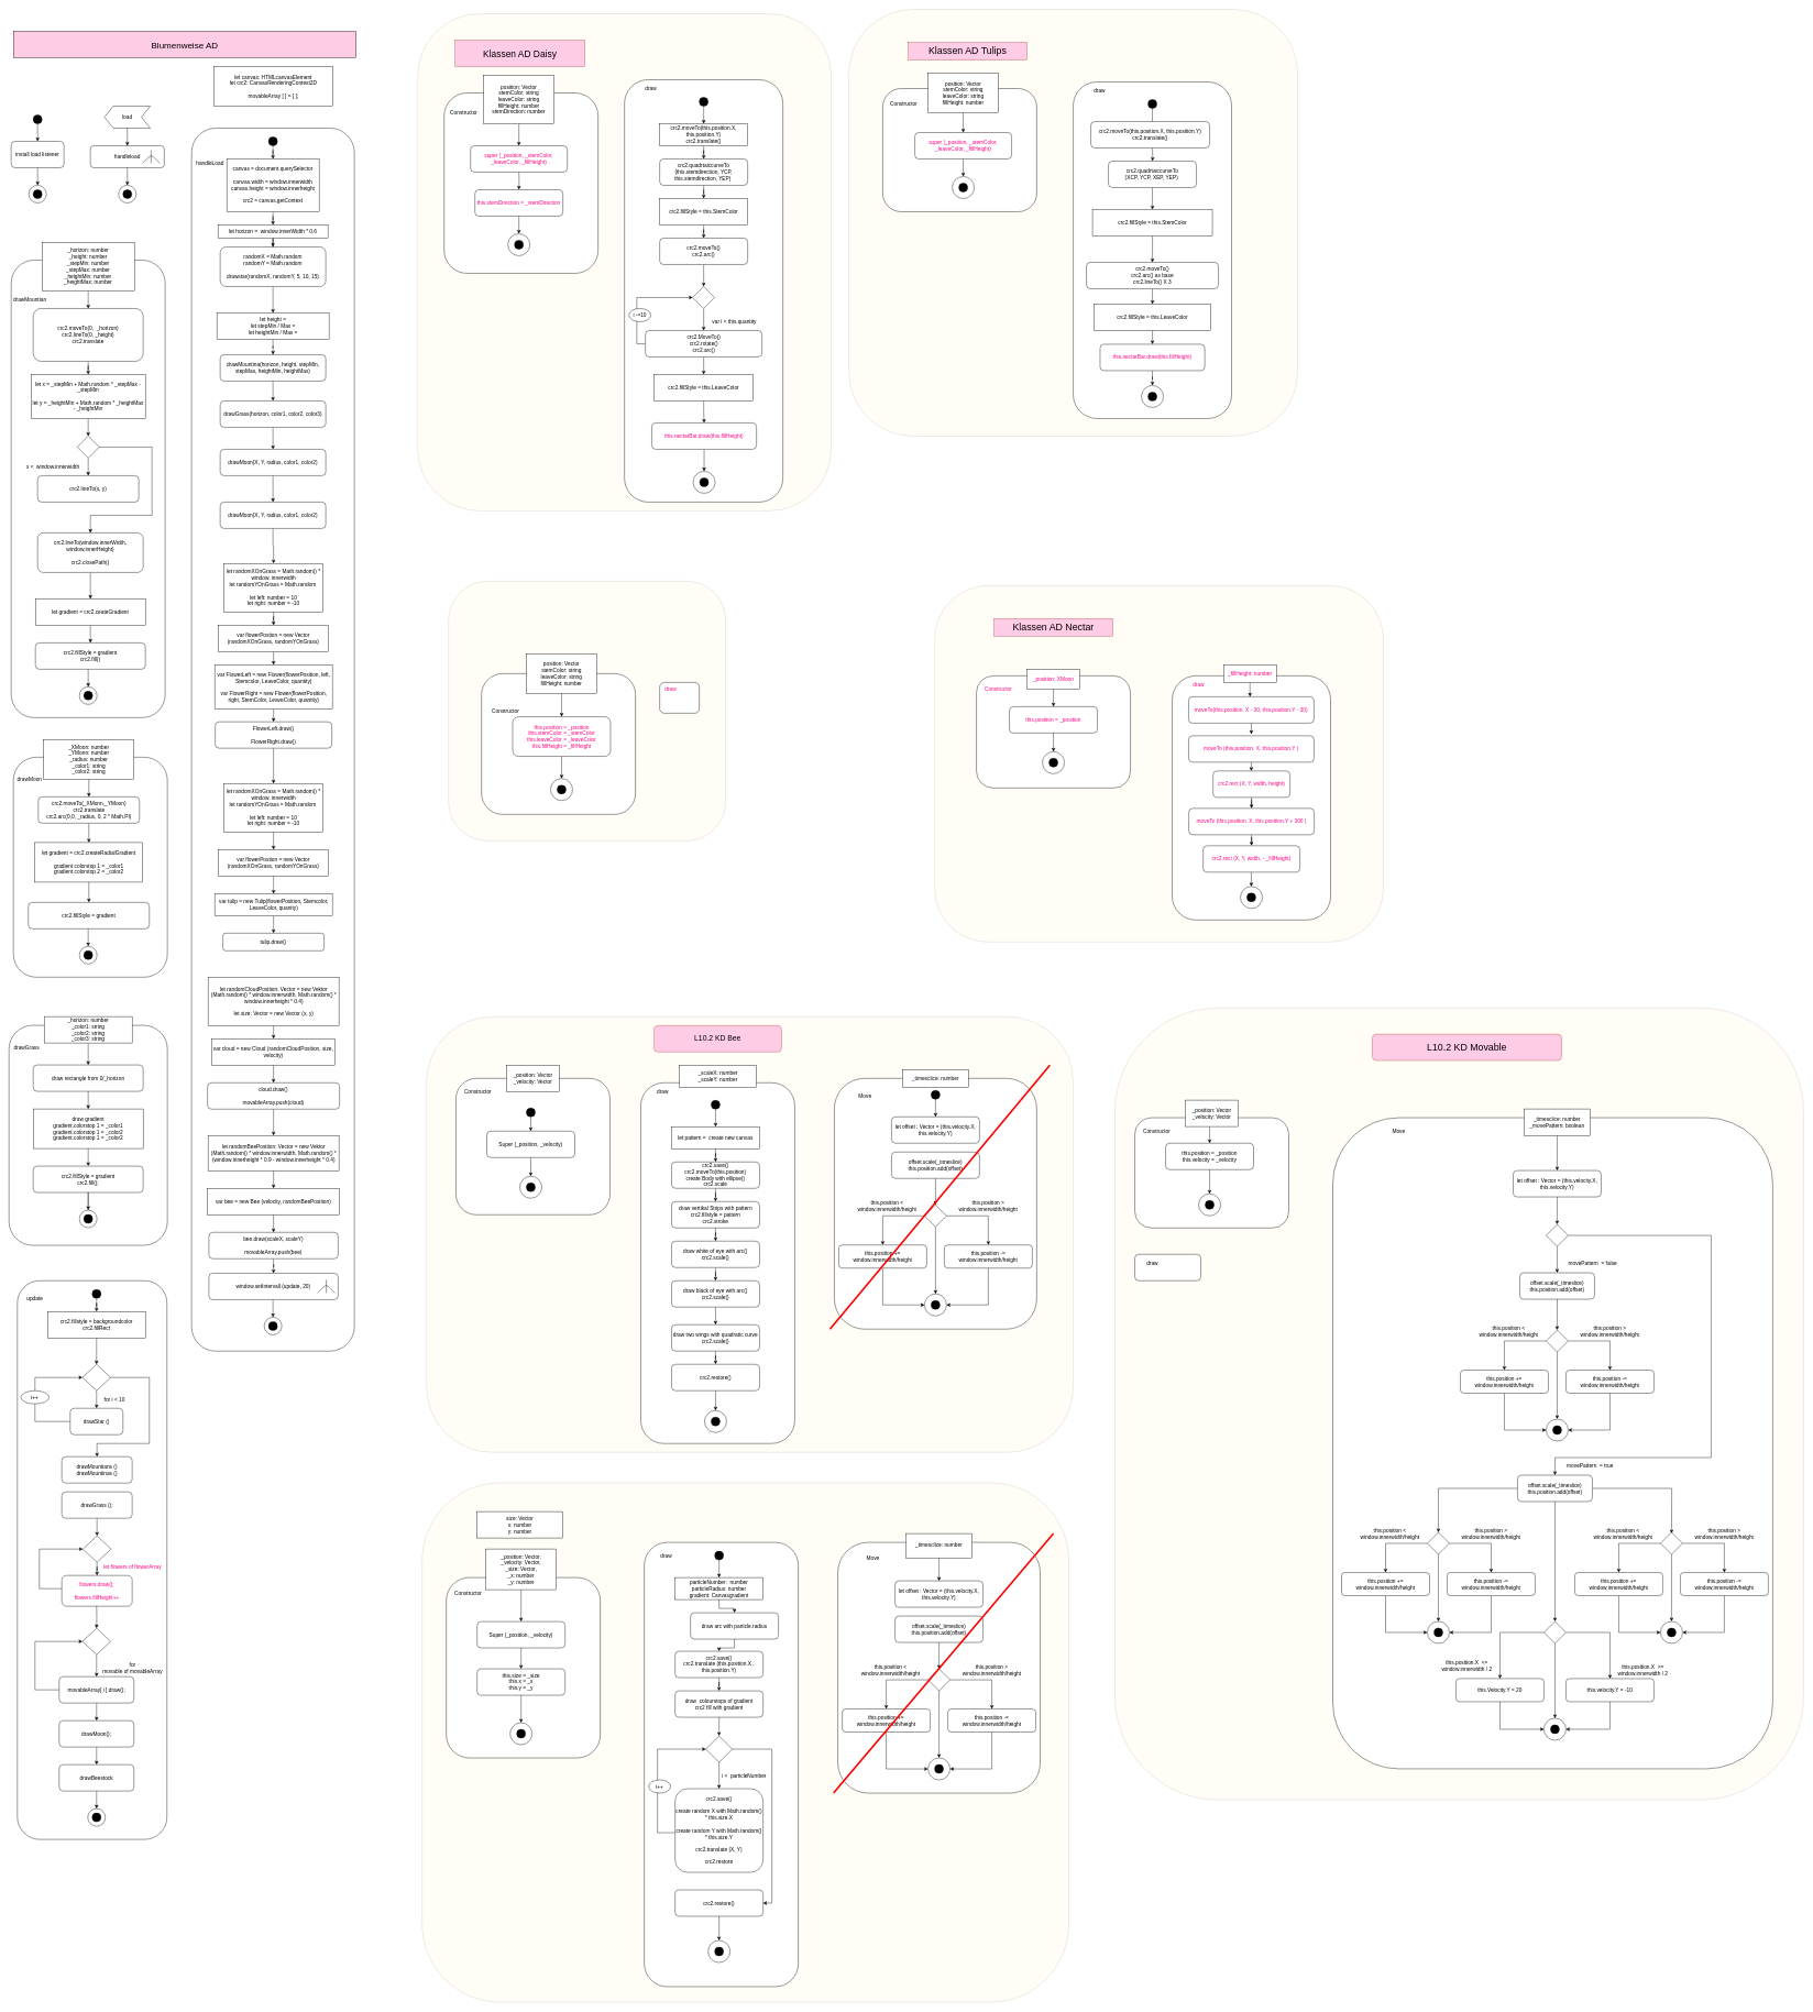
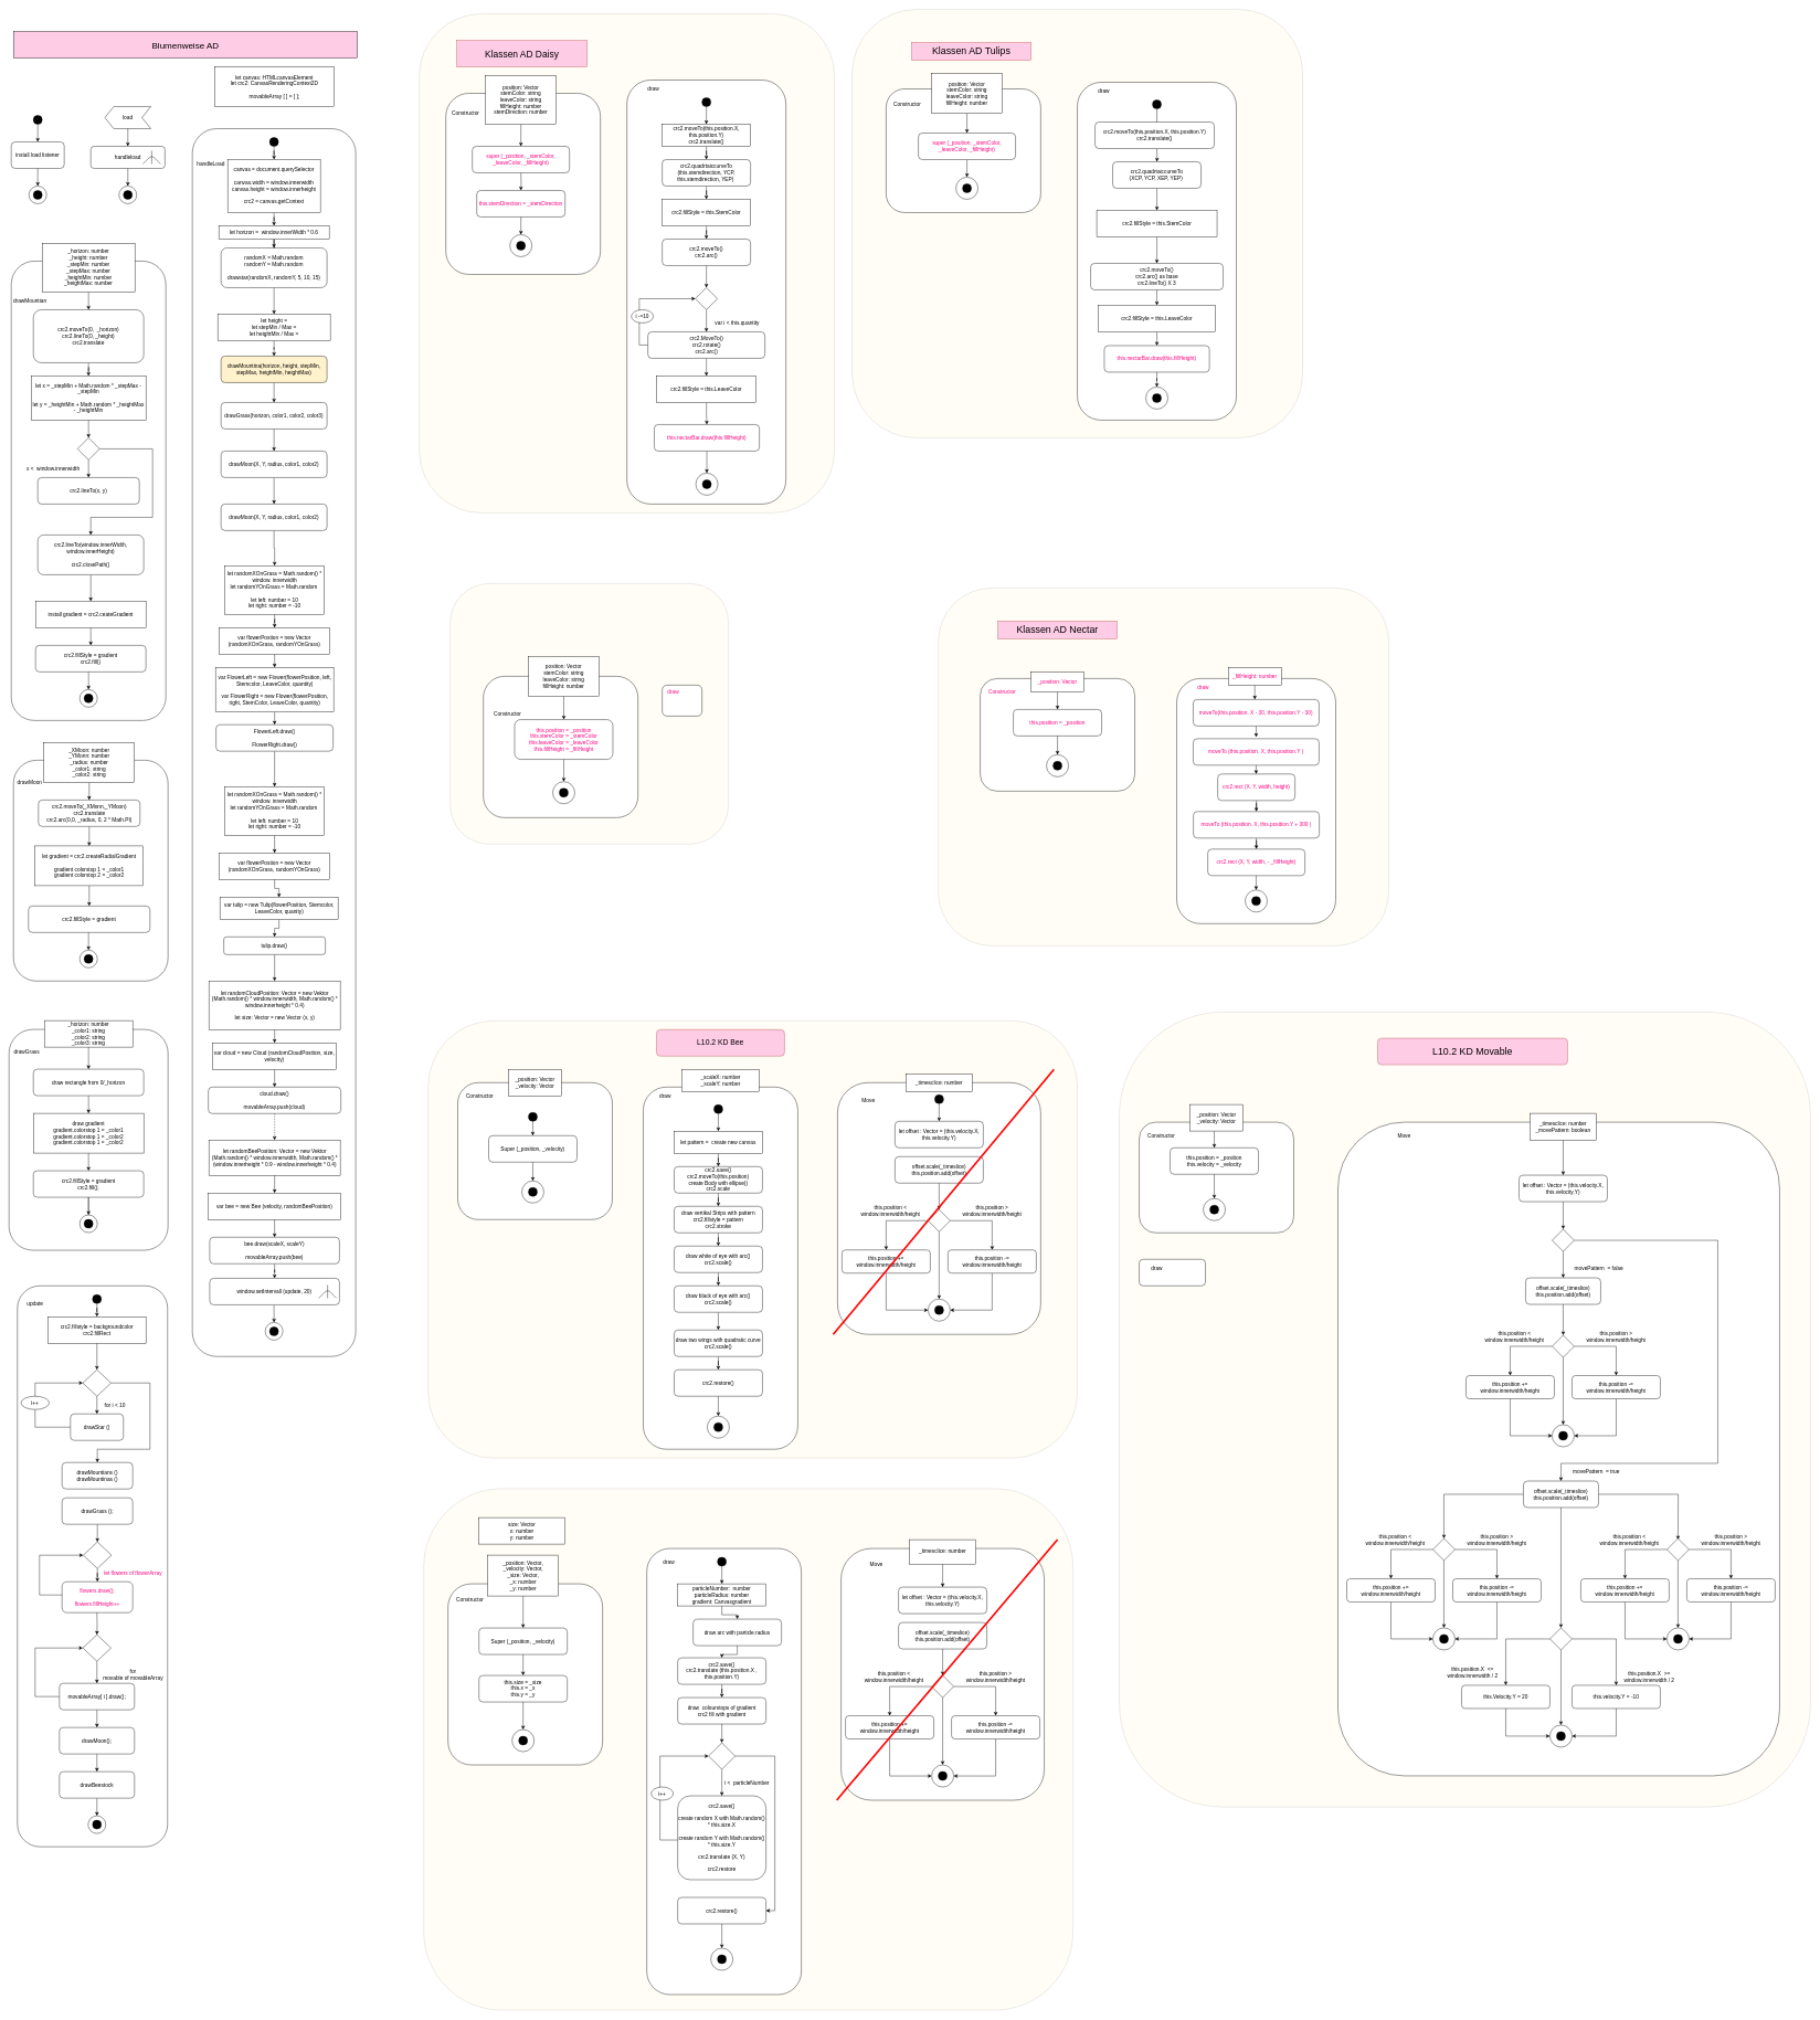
- <mxCell id="49" value="drawMountina(horizon, height, stepMin, stepMax, heightMin, heightMax)" style="rounded=1;whiteSpace=wrap;html=1;fillColor=#FFFFFF;" parent="1" vertex="1"><mxGeometry x="500" y="805" width="240" height="60" as="geometry" /></mxCell>
+ <mxCell id="49" value="drawMountina(horizon, height, stepMin, stepMax, heightMin, heightMax)" style="rounded=1;whiteSpace=wrap;html=1;fillColor=#fff2cc;" parent="1" vertex="1"><mxGeometry x="500" y="805" width="240" height="60" as="geometry" /></mxCell>
- <mxCell id="39" value="let gradient = crc2.ceateGradient" style="rounded=0;whiteSpace=wrap;html=1;fillColor=#FFFFFF;" parent="1" vertex="1"><mxGeometry x="80" y="1360" width="250" height="60" as="geometry" /></mxCell>
+ <mxCell id="39" value="install gradient = crc2.ceateGradient" style="rounded=0;whiteSpace=wrap;html=1;fillColor=#FFFFFF;" parent="1" vertex="1"><mxGeometry x="80" y="1360" width="250" height="60" as="geometry" /></mxCell>
- <mxCell id="396" value="_position: XMoon" style="rounded=0;whiteSpace=wrap;html=1;fontColor=#FF0080;" parent="1" vertex="1"><mxGeometry x="2334" y="1520" width="120" height="45" as="geometry" /></mxCell>
+ <mxCell id="396" value="_position: Vector" style="rounded=0;whiteSpace=wrap;html=1;fontColor=#FF0080;" parent="1" vertex="1"><mxGeometry x="2334" y="1520" width="120" height="45" as="geometry" /></mxCell>
- <mxCell id="110" value="var tulip = new Tulip(flowerPosition, Stemcolor, LeaveColor, quanity)" style="rounded=0;whiteSpace=wrap;html=1;fillColor=#FFFFFF;" parent="1" vertex="1"><mxGeometry x="487.5" y="2030.5" width="267.5" height="50" as="geometry" /></mxCell>
+ <mxCell id="110" value="var tulip = new Tulip(flowerPosition, Stemcolor, LeaveColor, quanity)" style="rounded=0;whiteSpace=wrap;html=1;fillColor=#FFFFFF;" parent="1" vertex="1"><mxGeometry x="497.5" y="2030.5" width="267.5" height="50" as="geometry" /></mxCell>
+ <mxCell id="111" style="edgeStyle=orthogonalEdgeStyle;rounded=0;orthogonalLoop=1;jettySize=auto;html=1;" parent="1" source="112" target="96" edge="1"><mxGeometry relative="1" as="geometry" /></mxCell>
- <mxCell id="97" style="edgeStyle=orthogonalEdgeStyle;rounded=0;orthogonalLoop=1;jettySize=auto;html=1;" parent="1" source="98" target="100" edge="1"><mxGeometry relative="1" as="geometry" /></mxCell>
+ <mxCell id="97" style="edgeStyle=orthogonalEdgeStyle;rounded=0;orthogonalLoop=1;jettySize=auto;html=1;dashed=1;" parent="1" source="98" target="100" edge="1"><mxGeometry relative="1" as="geometry" /></mxCell>
